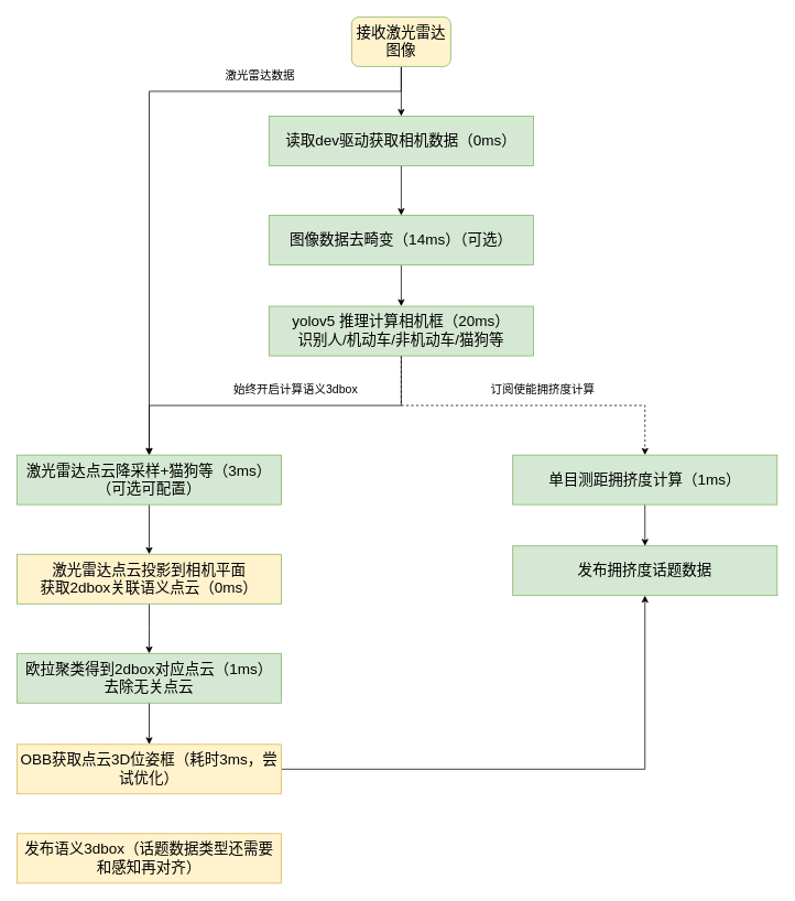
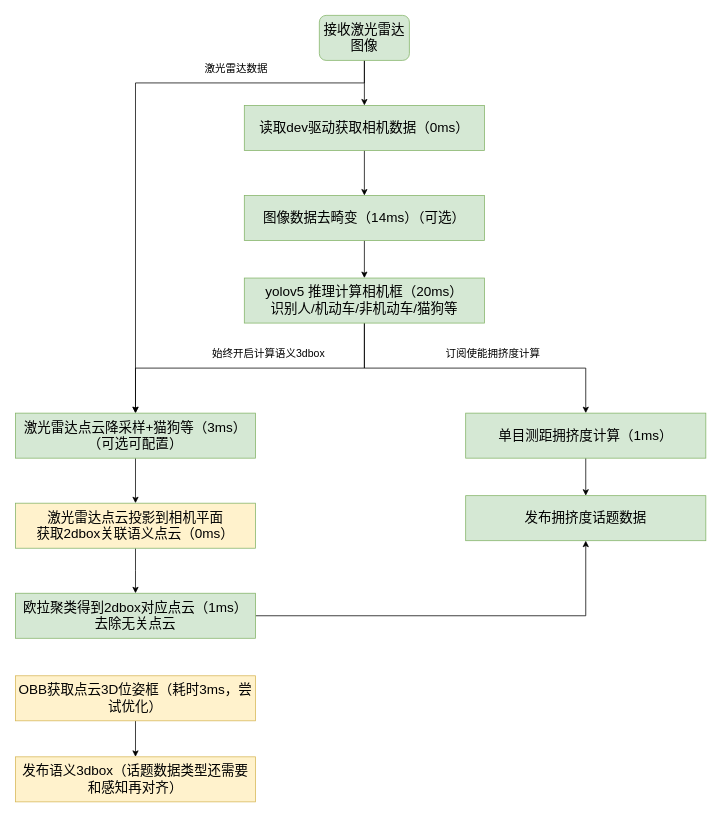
- <mxCell id="5" value="&lt;font style=&quot;font-size: 18px;&quot;&gt;接收激光雷达图像&lt;/font&gt;" style="rounded=1;whiteSpace=wrap;html=1;fillColor=#fff2cc;strokeColor=#82b366;" vertex="1" parent="1"><mxGeometry x="425" y="20" width="120" height="60" as="geometry" /></mxCell>
+ <mxCell id="5" value="&lt;font style=&quot;font-size: 18px;&quot;&gt;接收激光雷达图像&lt;/font&gt;" style="rounded=1;whiteSpace=wrap;html=1;fillColor=#d5e8d4;strokeColor=#82b366;" vertex="1" parent="1"><mxGeometry x="425" y="20" width="120" height="60" as="geometry" /></mxCell>
- <mxCell id="8" style="edgeStyle=orthogonalEdgeStyle;rounded=0;orthogonalLoop=1;jettySize=auto;html=1;dashed=1;" edge="1" parent="1" source="12" target="14"><mxGeometry relative="1" as="geometry" /></mxCell>
+ <mxCell id="8" style="edgeStyle=orthogonalEdgeStyle;rounded=0;orthogonalLoop=1;jettySize=auto;html=1;" edge="1" parent="1" source="12" target="14"><mxGeometry relative="1" as="geometry" /></mxCell>
- <mxCell id="22" style="edgeStyle=orthogonalEdgeStyle;rounded=0;orthogonalLoop=1;jettySize=auto;html=1;entryX=0.5;entryY=0;entryDx=0;entryDy=0;" edge="1" parent="1" source="23" target="25"><mxGeometry relative="1" as="geometry" /></mxCell>
+ <mxCell id="22" style="edgeStyle=orthogonalEdgeStyle;rounded=0;orthogonalLoop=1;jettySize=auto;html=1;" edge="1" parent="1" source="23" target="15"><mxGeometry relative="1" as="geometry" /></mxCell>
- <mxCell id="24" style="edgeStyle=orthogonalEdgeStyle;rounded=0;orthogonalLoop=1;jettySize=auto;html=1;" edge="1" parent="1" source="25" target="15"><mxGeometry relative="1" as="geometry" /></mxCell>
+ <mxCell id="24" style="edgeStyle=orthogonalEdgeStyle;rounded=0;orthogonalLoop=1;jettySize=auto;html=1;" edge="1" parent="1" source="25" target="26"><mxGeometry relative="1" as="geometry" /></mxCell>
